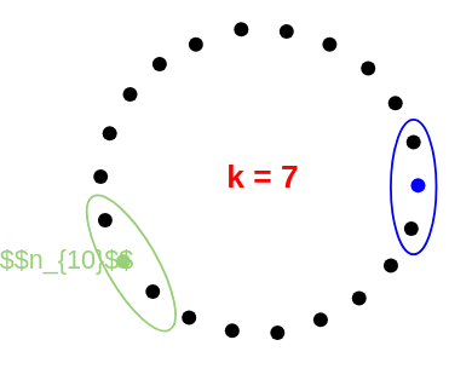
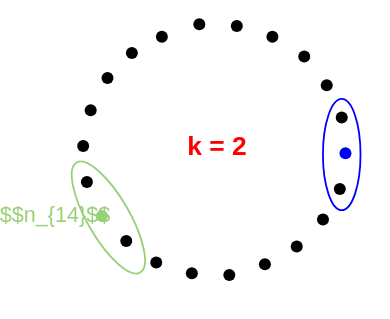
- <mxCell id="27" value="&lt;font style=&quot;font-size: 44px;&quot;&gt;k = 7&lt;/font&gt;" style="text;html=1;strokeColor=none;fillColor=none;align=center;verticalAlign=middle;whiteSpace=wrap;rounded=0;dashed=1;dashPattern=1 4;fontSize=44;fontColor=#FF0000;fontStyle=1" parent="2" vertex="1"><mxGeometry x="181.218" y="190.123" width="125.362" height="65" as="geometry" /></mxCell>
+ <mxCell id="27" value="&lt;font style=&quot;font-size: 44px;&quot;&gt;k = 2&lt;/font&gt;" style="text;html=1;strokeColor=none;fillColor=none;align=center;verticalAlign=middle;whiteSpace=wrap;rounded=0;dashed=1;dashPattern=1 4;fontSize=44;fontColor=#FF0000;fontStyle=1" parent="2" vertex="1"><mxGeometry x="181.218" y="190.123" width="125.362" height="65" as="geometry" /></mxCell>
- <mxCell id="28" value="&lt;font style=&quot;font-size: 36px;&quot;&gt;$$n_{10}$$&lt;/font&gt;" style="text;html=1;strokeColor=none;fillColor=none;align=center;verticalAlign=middle;whiteSpace=wrap;rounded=0;dashed=1;dashPattern=1 4;fontSize=36;fontColor=#97D077;" parent="1" vertex="1"><mxGeometry x="20" y="325.487" width="125.362" height="65" as="geometry" /></mxCell>
+ <mxCell id="28" value="&lt;font style=&quot;font-size: 36px;&quot;&gt;$$n_{14}$$&lt;/font&gt;" style="text;html=1;strokeColor=none;fillColor=none;align=center;verticalAlign=middle;whiteSpace=wrap;rounded=0;dashed=1;dashPattern=1 4;fontSize=36;fontColor=#97D077;" parent="1" vertex="1"><mxGeometry x="20" y="325.487" width="125.362" height="65" as="geometry" /></mxCell>
